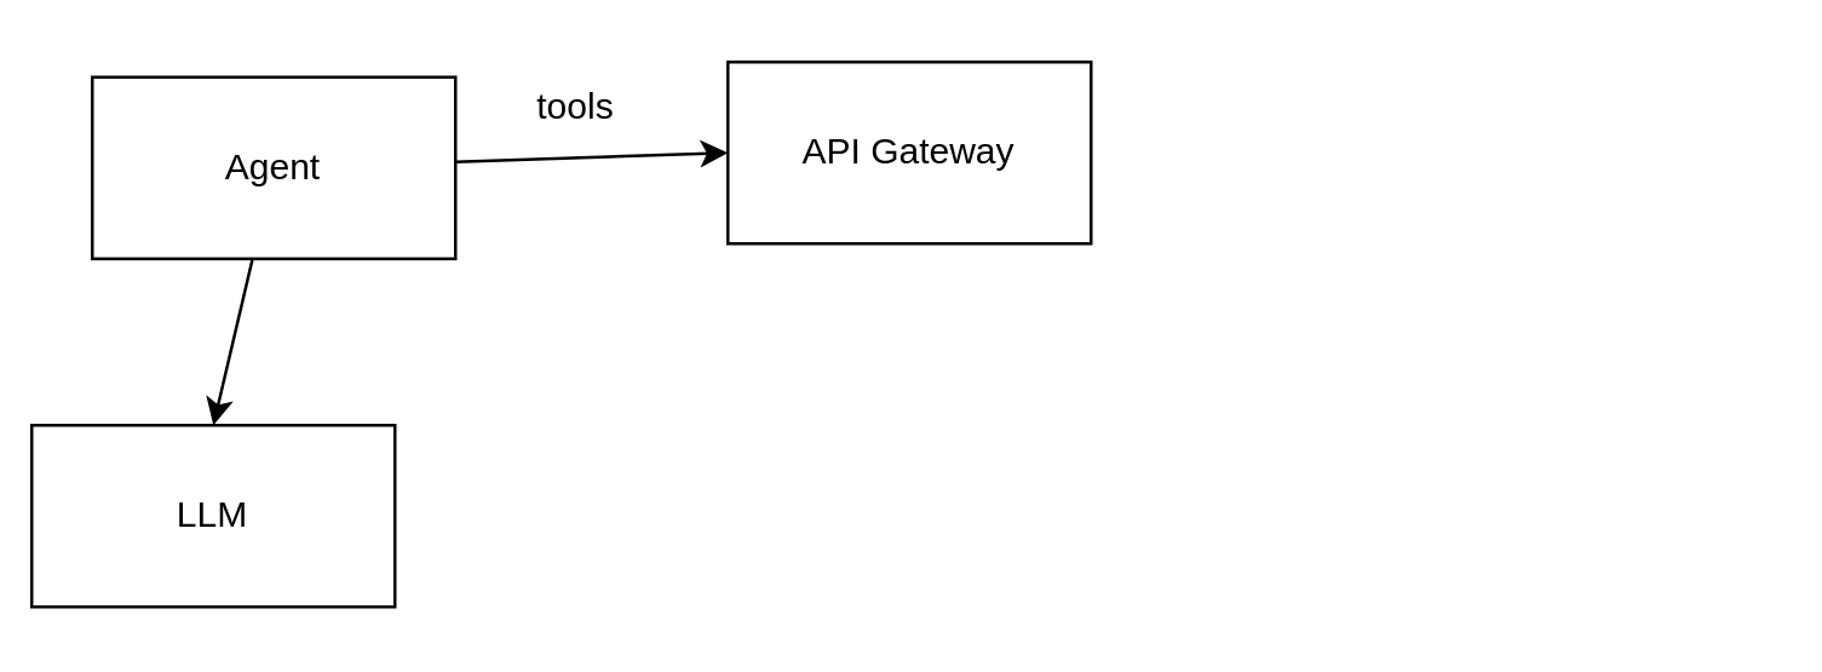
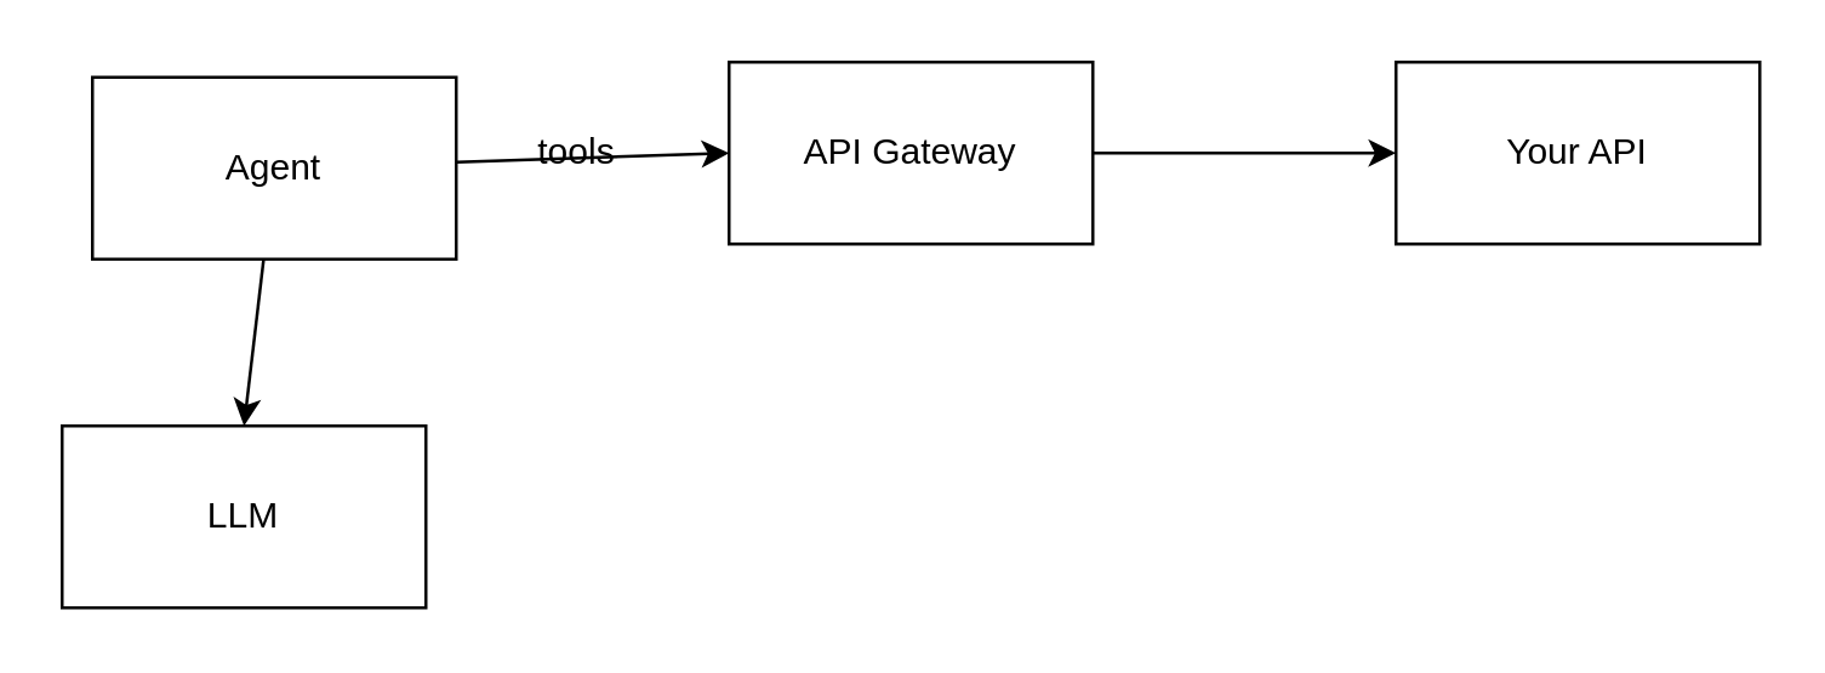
- <mxCell id="8" value="tools" style="text;html=1;align=center;verticalAlign=middle;whiteSpace=wrap;rounded=0;" vertex="1" parent="1"><mxGeometry x="160" y="20" width="60" height="30" as="geometry" /></mxCell>
+ <mxCell id="8" value="tools" style="text;html=1;align=center;verticalAlign=middle;whiteSpace=wrap;rounded=0;" vertex="1" parent="1"><mxGeometry x="160" y="35" width="60" height="30" as="geometry" /></mxCell>
+ <mxCell id="6" style="edgeStyle=none;html=1;" edge="1" parent="1" source="7" target="5"><mxGeometry relative="1" as="geometry" /></mxCell>
+ <mxCell id="5" value="Your API" style="rounded=0;whiteSpace=wrap;html=1;" vertex="1" parent="1"><mxGeometry x="460" y="20" width="120" height="60" as="geometry" /></mxCell>
- <mxCell id="9" value="LLM" style="rounded=0;whiteSpace=wrap;html=1;" vertex="1" parent="1"><mxGeometry x="10" y="140" width="120" height="60" as="geometry" /></mxCell>
+ <mxCell id="9" value="LLM" style="rounded=0;whiteSpace=wrap;html=1;" vertex="1" parent="1"><mxGeometry x="20" y="140" width="120" height="60" as="geometry" /></mxCell>
